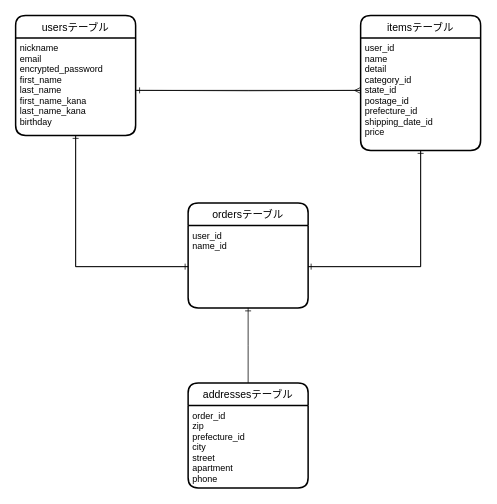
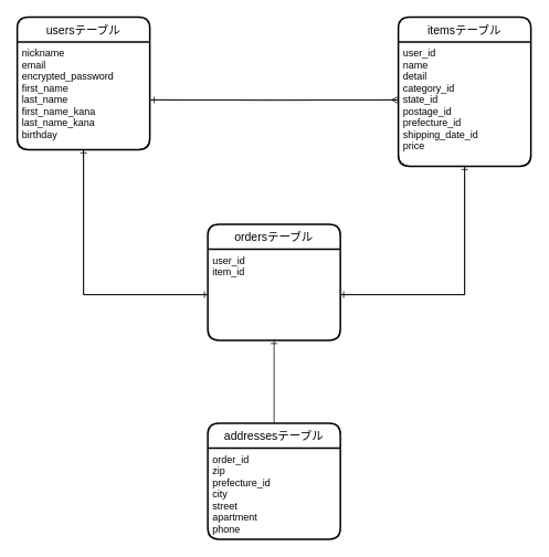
- <mxCell id="10" value="user_id            &#10;name_id      &#10; " style="align=left;strokeColor=none;fillColor=none;spacingLeft=4;fontSize=12;verticalAlign=top;resizable=0;rotatable=0;part=1;" vertex="1" parent="9"><mxGeometry y="30" width="160" height="110" as="geometry" /></mxCell>
+ <mxCell id="10" value="user_id            &#10;item_id      &#10; " style="align=left;strokeColor=none;fillColor=none;spacingLeft=4;fontSize=12;verticalAlign=top;resizable=0;rotatable=0;part=1;" vertex="1" parent="9"><mxGeometry y="30" width="160" height="110" as="geometry" /></mxCell>
